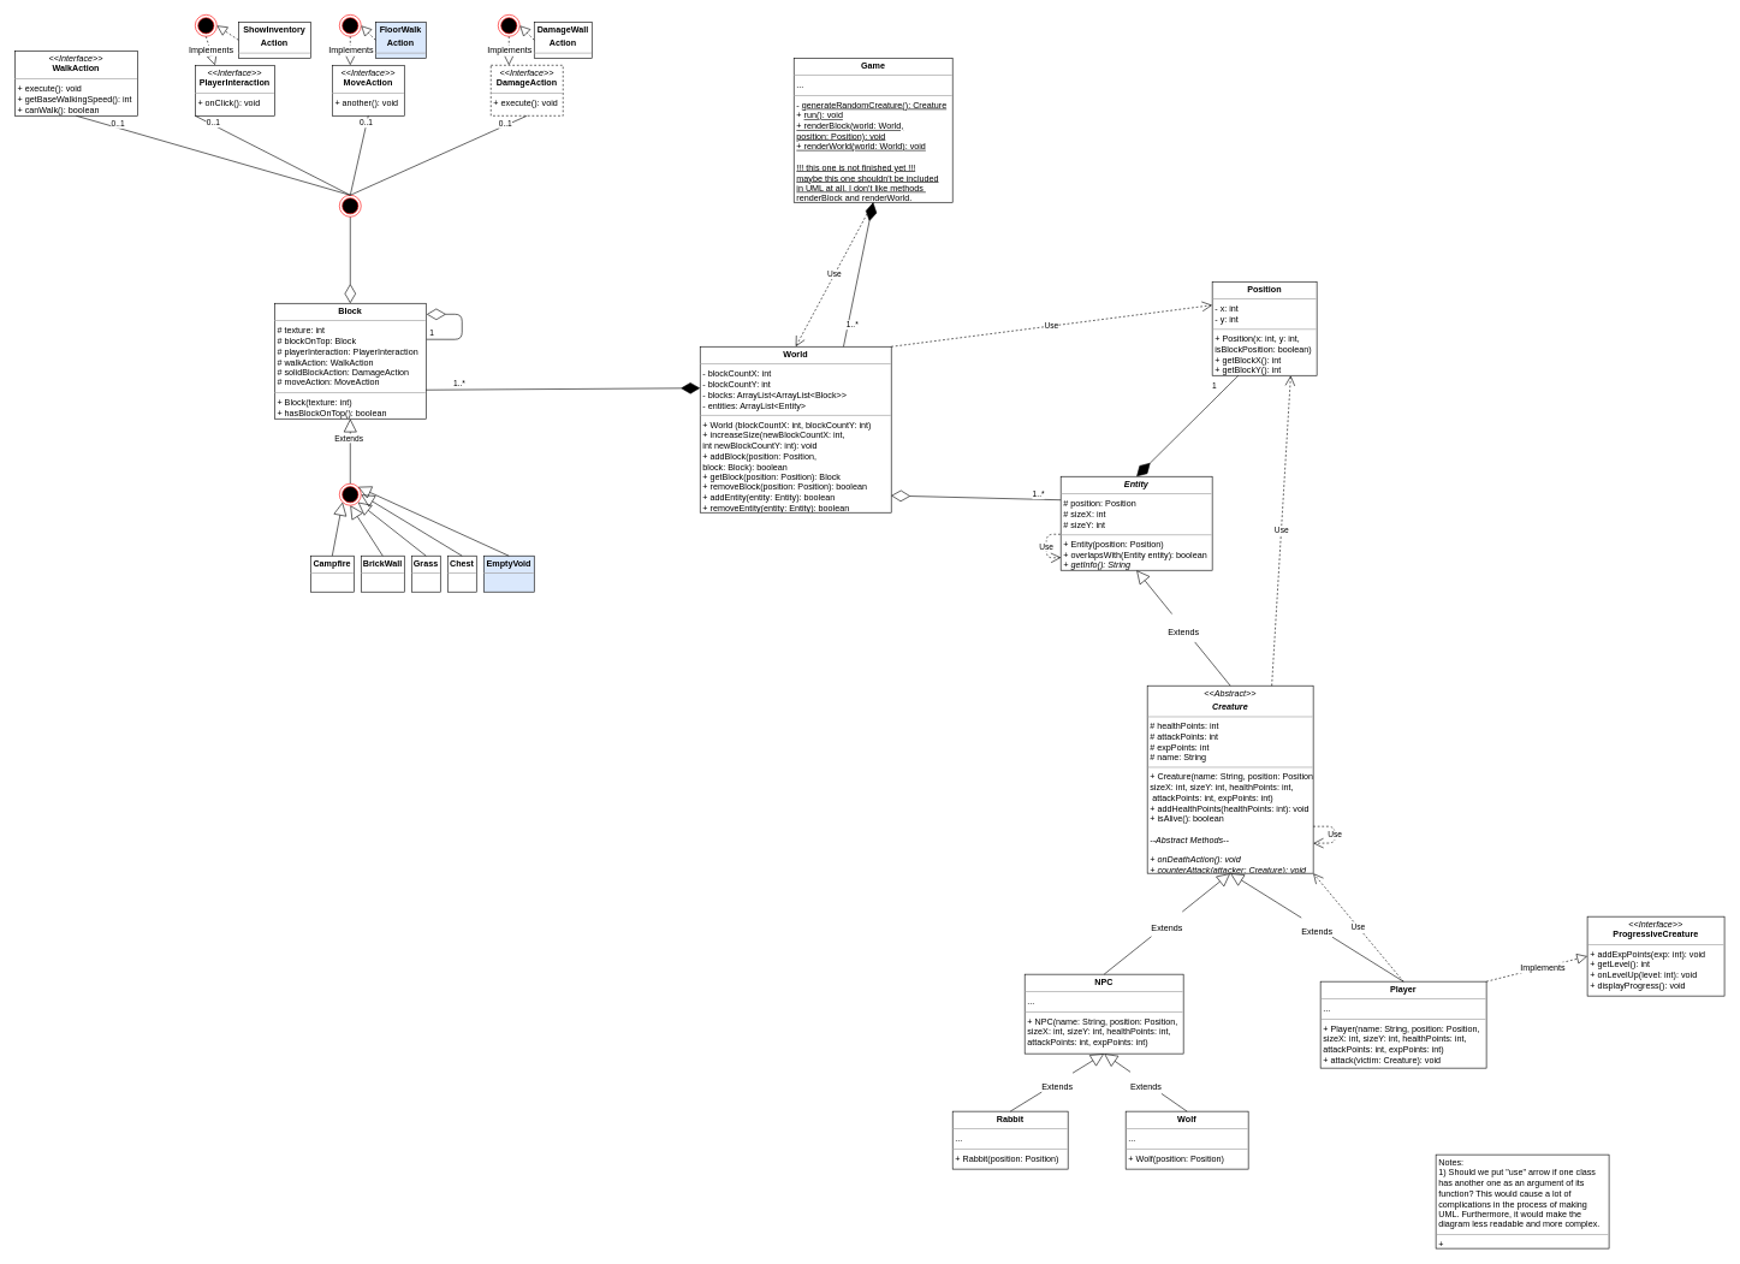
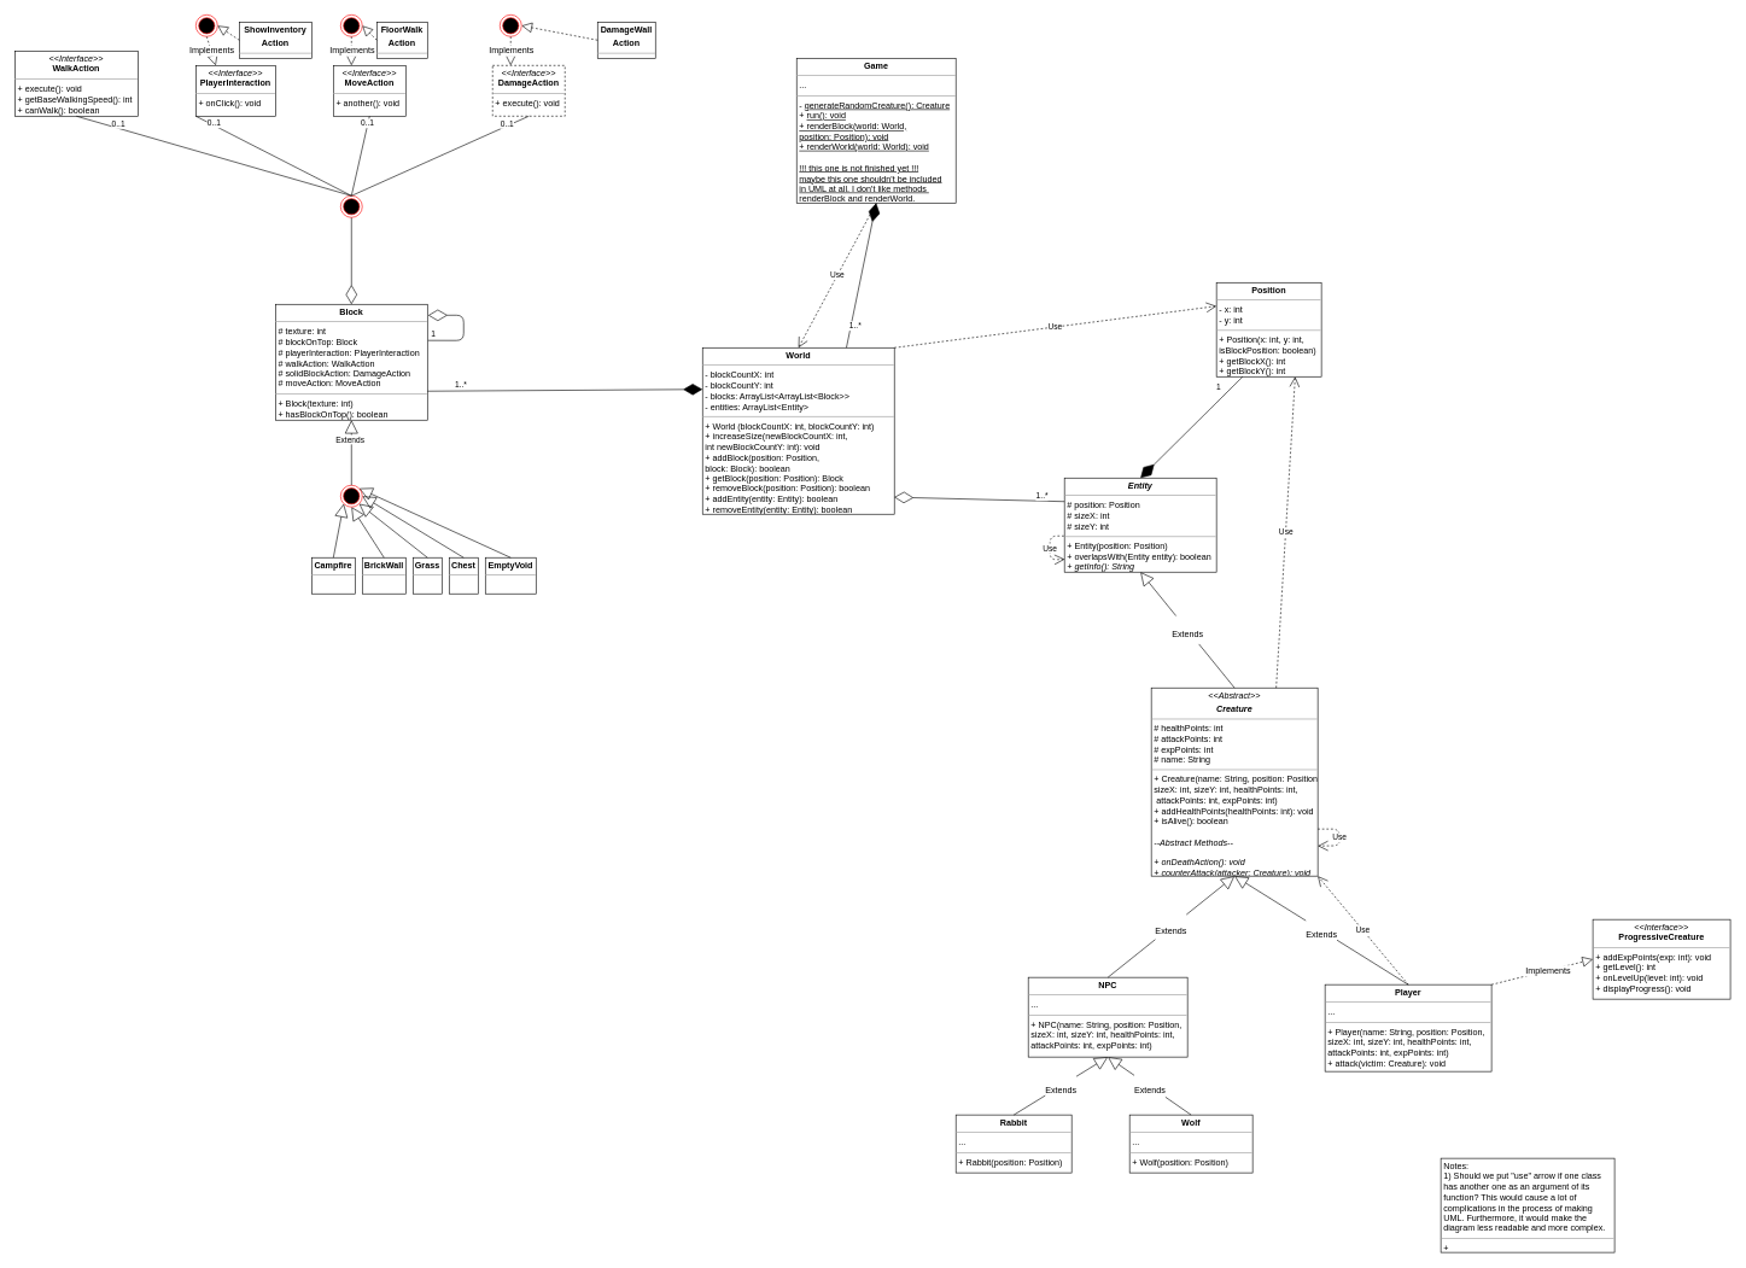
- <mxCell id="51" value="&lt;p style=&quot;margin: 4px 0px 0px ; text-align: center&quot;&gt;&lt;b&gt;FloorWalk&lt;/b&gt;&lt;/p&gt;&lt;p style=&quot;margin: 4px 0px 0px ; text-align: center&quot;&gt;&lt;b&gt;Action&lt;/b&gt;&lt;br&gt;&lt;/p&gt;&lt;hr size=&quot;1&quot;&gt;&lt;p style=&quot;margin: 0px 0px 0px 4px&quot;&gt;&lt;br&gt;&lt;/p&gt;" style="verticalAlign=top;align=left;overflow=fill;fontSize=12;fontFamily=Helvetica;html=1;fillColor=#dae8fc;" parent="1" vertex="1"><mxGeometry x="520" y="30" width="70" height="50" as="geometry" /></mxCell>
+ <mxCell id="51" value="&lt;p style=&quot;margin: 4px 0px 0px ; text-align: center&quot;&gt;&lt;b&gt;FloorWalk&lt;/b&gt;&lt;/p&gt;&lt;p style=&quot;margin: 4px 0px 0px ; text-align: center&quot;&gt;&lt;b&gt;Action&lt;/b&gt;&lt;br&gt;&lt;/p&gt;&lt;hr size=&quot;1&quot;&gt;&lt;p style=&quot;margin: 0px 0px 0px 4px&quot;&gt;&lt;br&gt;&lt;/p&gt;" style="verticalAlign=top;align=left;overflow=fill;fontSize=12;fontFamily=Helvetica;html=1;" parent="1" vertex="1"><mxGeometry x="520" y="30" width="70" height="50" as="geometry" /></mxCell>
- <mxCell id="50" value="&lt;p style=&quot;margin: 4px 0px 0px ; text-align: center&quot;&gt;&lt;b&gt;DamageWall&lt;/b&gt;&lt;/p&gt;&lt;p style=&quot;margin: 4px 0px 0px ; text-align: center&quot;&gt;&lt;b&gt;Action&lt;/b&gt;&lt;/p&gt;&lt;hr size=&quot;1&quot;&gt;&lt;p style=&quot;margin: 0px 0px 0px 4px&quot;&gt;&lt;br&gt;&lt;/p&gt;" style="verticalAlign=top;align=left;overflow=fill;fontSize=12;fontFamily=Helvetica;html=1;" parent="1" vertex="1"><mxGeometry x="740" y="30" width="80" height="50" as="geometry" /></mxCell>
+ <mxCell id="50" value="&lt;p style=&quot;margin: 4px 0px 0px ; text-align: center&quot;&gt;&lt;b&gt;DamageWall&lt;/b&gt;&lt;/p&gt;&lt;p style=&quot;margin: 4px 0px 0px ; text-align: center&quot;&gt;&lt;b&gt;Action&lt;/b&gt;&lt;/p&gt;&lt;hr size=&quot;1&quot;&gt;&lt;p style=&quot;margin: 0px 0px 0px 4px&quot;&gt;&lt;br&gt;&lt;/p&gt;" style="verticalAlign=top;align=left;overflow=fill;fontSize=12;fontFamily=Helvetica;html=1;" parent="1" vertex="1"><mxGeometry x="825" y="30" width="80" height="50" as="geometry" /></mxCell>
- <mxCell id="55" value="&lt;p style=&quot;margin: 4px 0px 0px ; text-align: center&quot;&gt;&lt;b&gt;EmptyVoid&lt;/b&gt;&lt;/p&gt;&lt;hr size=&quot;1&quot;&gt;&lt;p style=&quot;margin: 0px 0px 0px 4px&quot;&gt;&lt;br&gt;&lt;/p&gt;" style="verticalAlign=top;align=left;overflow=fill;fontSize=12;fontFamily=Helvetica;html=1;fillColor=#dae8fc;" parent="1" vertex="1"><mxGeometry x="670" y="770" width="70" height="50" as="geometry" /></mxCell>
+ <mxCell id="55" value="&lt;p style=&quot;margin: 4px 0px 0px ; text-align: center&quot;&gt;&lt;b&gt;EmptyVoid&lt;/b&gt;&lt;/p&gt;&lt;hr size=&quot;1&quot;&gt;&lt;p style=&quot;margin: 0px 0px 0px 4px&quot;&gt;&lt;br&gt;&lt;/p&gt;" style="verticalAlign=top;align=left;overflow=fill;fontSize=12;fontFamily=Helvetica;html=1;" parent="1" vertex="1"><mxGeometry x="670" y="770" width="70" height="50" as="geometry" /></mxCell>
